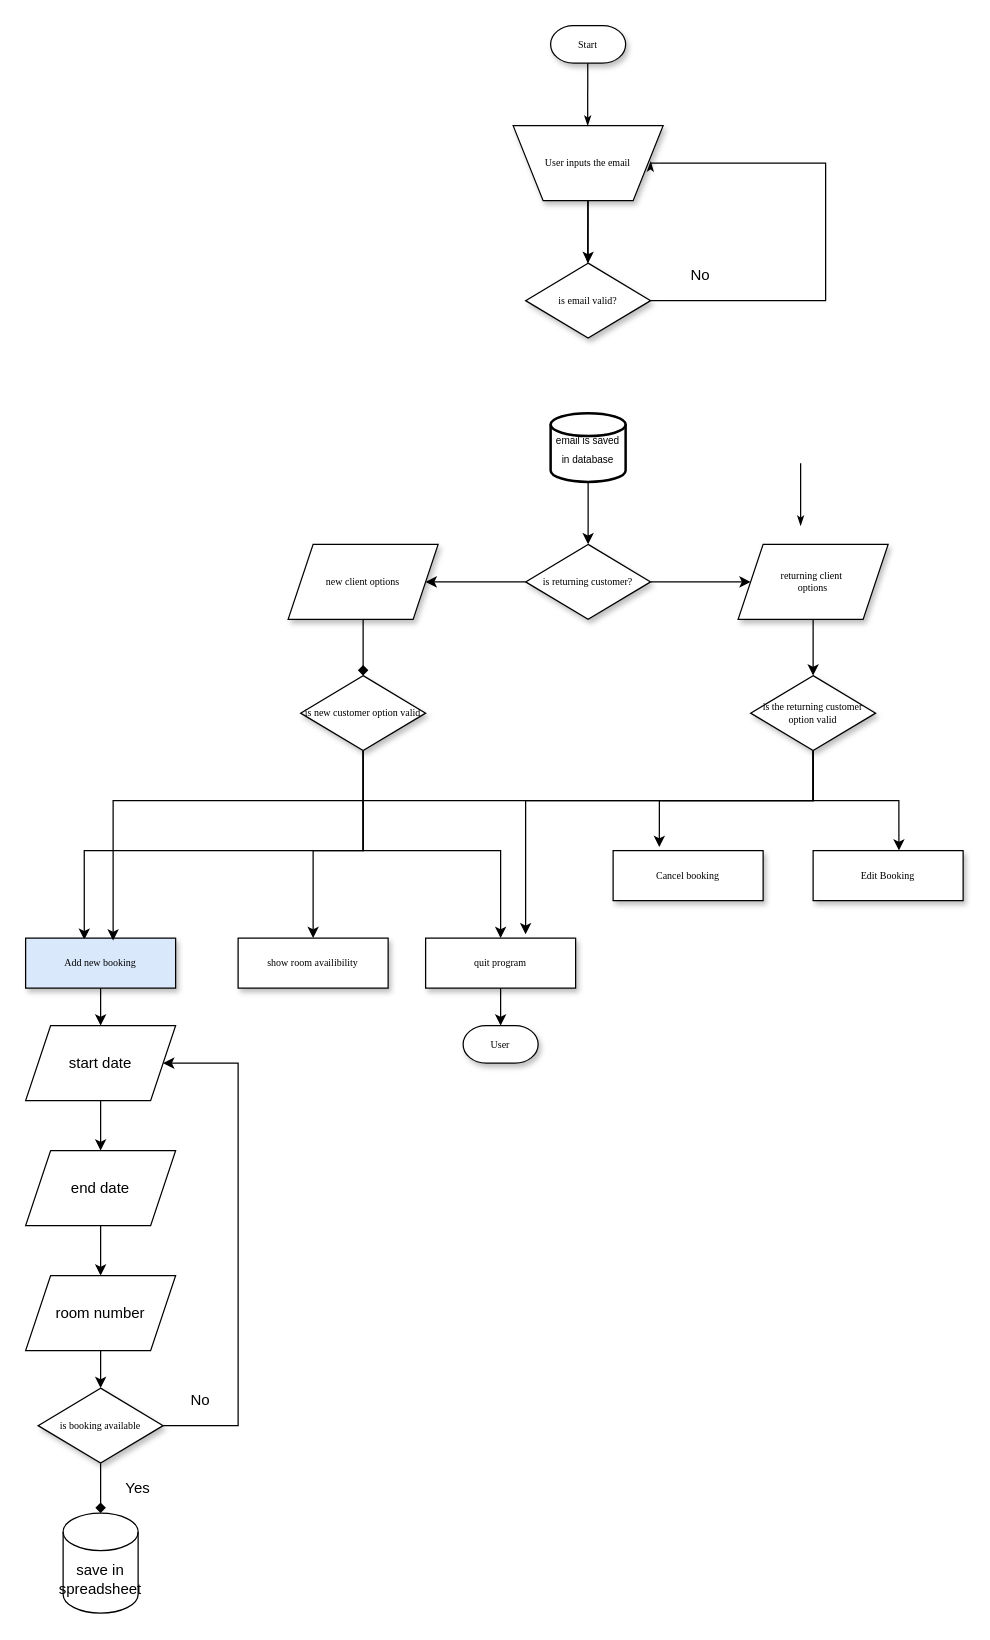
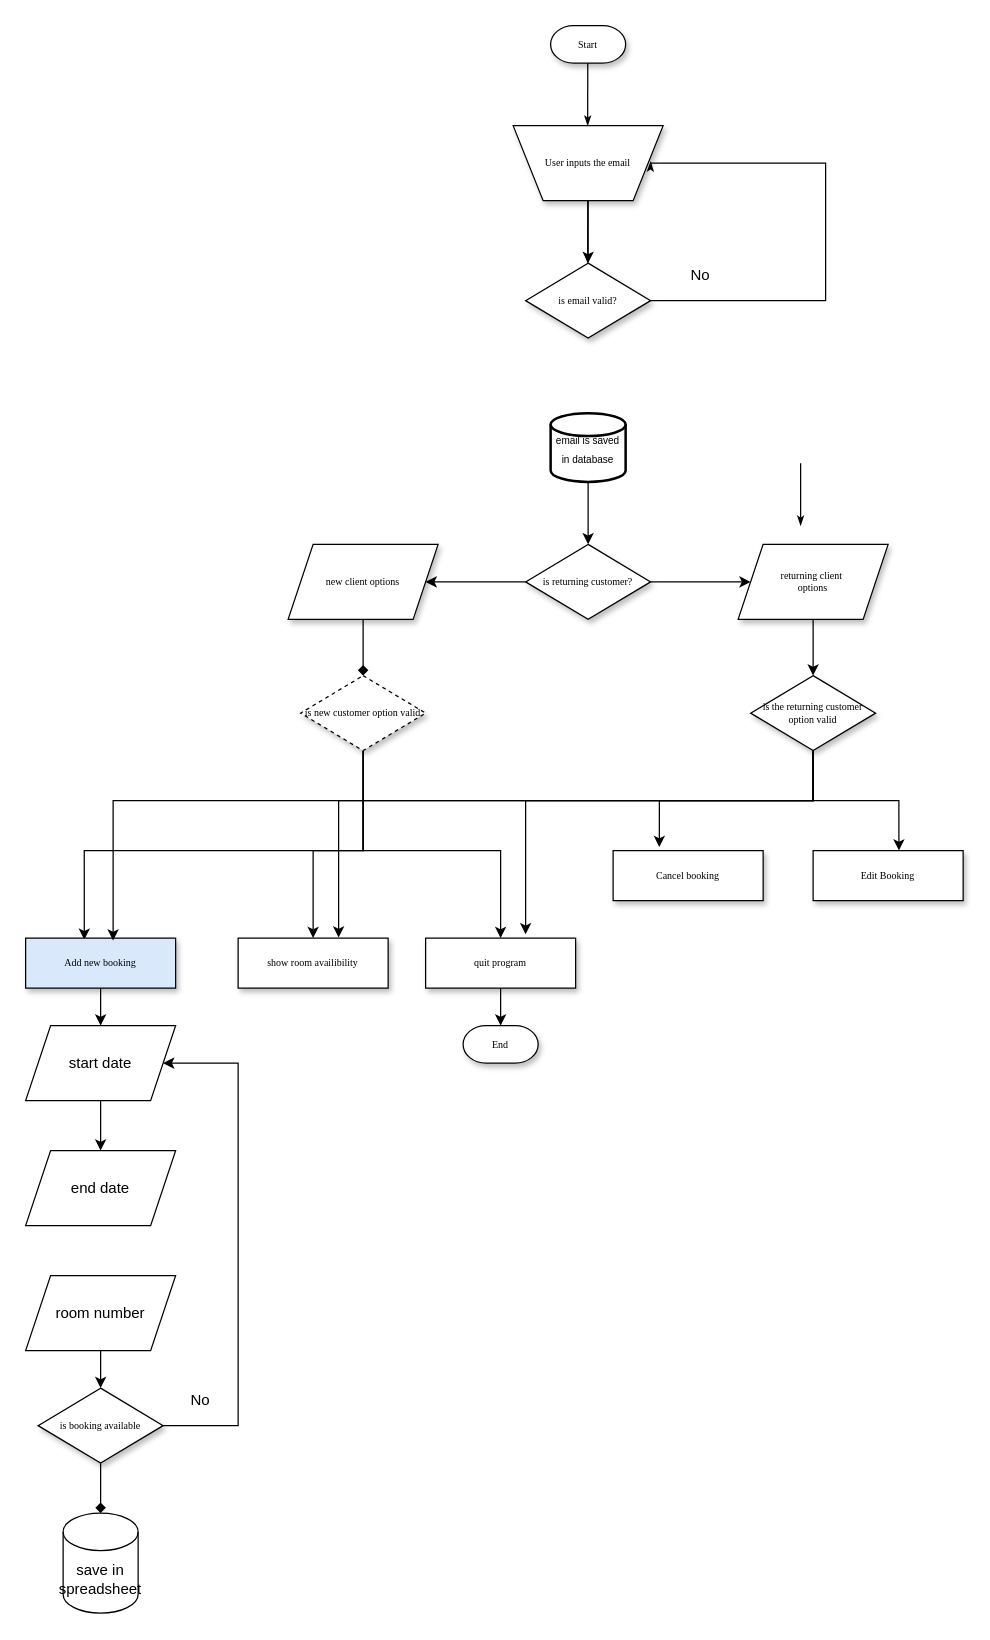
- <mxCell id="12" value="is new customer option valid" style="rhombus;whiteSpace=wrap;html=1;rounded=0;shadow=1;labelBackgroundColor=none;strokeWidth=1;fontFamily=Verdana;fontSize=8;align=center;" parent="1" vertex="1"><mxGeometry x="240" y="540" width="100" height="60" as="geometry" /></mxCell>
+ <mxCell id="12" value="is new customer option valid" style="rhombus;whiteSpace=wrap;html=1;rounded=0;shadow=1;labelBackgroundColor=none;strokeWidth=1;fontFamily=Verdana;fontSize=8;align=center;dashed=1;" parent="1" vertex="1"><mxGeometry x="240" y="540" width="100" height="60" as="geometry" /></mxCell>
+ <mxCell id="16" style="edgeStyle=orthogonalEdgeStyle;rounded=0;orthogonalLoop=1;jettySize=auto;html=1;entryX=0.67;entryY=-0.012;entryDx=0;entryDy=0;entryPerimeter=0;" edge="1" parent="1" source="20" target="37"><mxGeometry relative="1" as="geometry"><mxPoint x="271" y="730" as="targetPoint" /><Array as="points"><mxPoint x="650" y="640" /><mxPoint x="270" y="640" /><mxPoint x="270" y="750" /></Array></mxGeometry></mxCell>
- <mxCell id="26" value="User" style="strokeWidth=1;html=1;shape=mxgraph.flowchart.terminator;whiteSpace=wrap;rounded=0;shadow=1;labelBackgroundColor=none;fontFamily=Verdana;fontSize=8;align=center;" parent="1" vertex="1"><mxGeometry x="370" y="820" width="60" height="30" as="geometry" /></mxCell>
+ <mxCell id="26" value="End" style="strokeWidth=1;html=1;shape=mxgraph.flowchart.terminator;whiteSpace=wrap;rounded=0;shadow=1;labelBackgroundColor=none;fontFamily=Verdana;fontSize=8;align=center;" parent="1" vertex="1"><mxGeometry x="370" y="820" width="60" height="30" as="geometry" /></mxCell>
- <mxCell id="42" value="" style="edgeStyle=orthogonalEdgeStyle;rounded=0;orthogonalLoop=1;jettySize=auto;html=1;" edge="1" parent="1" source="43" target="45"><mxGeometry relative="1" as="geometry" /></mxCell>
- <mxCell id="48" value="Yes" style="text;html=1;strokeColor=none;fillColor=none;align=center;verticalAlign=middle;whiteSpace=wrap;rounded=0;" vertex="1" parent="1"><mxGeometry x="90" y="1180" width="40" height="20" as="geometry" /></mxCell>
